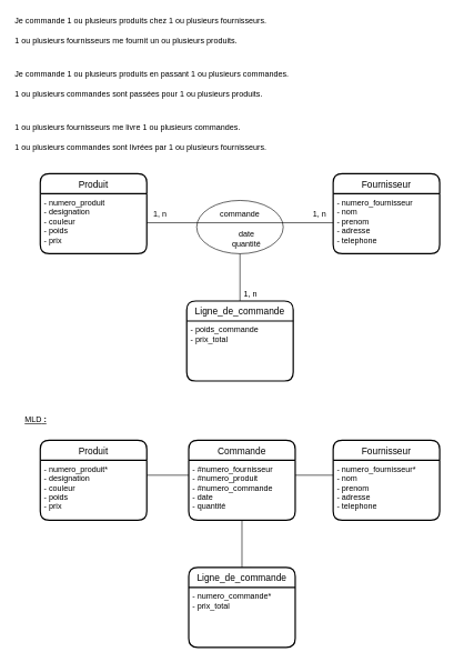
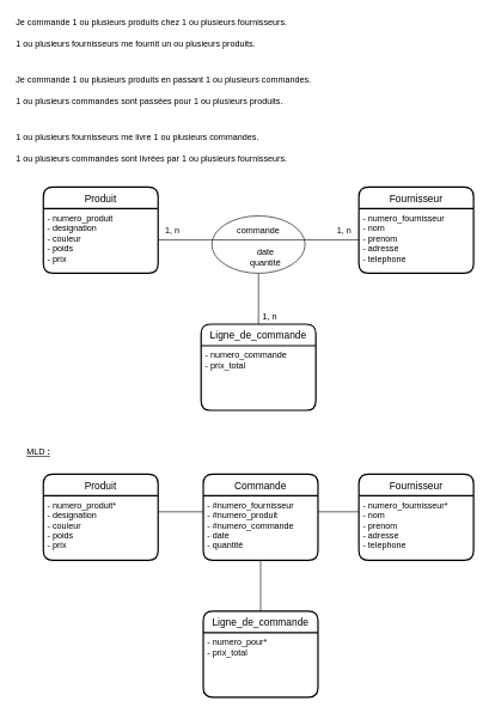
- <mxCell id="27" value="- poids_commande&#10;- prix_total&#10;" style="align=left;strokeColor=none;fillColor=none;spacingLeft=4;fontSize=12;verticalAlign=top;resizable=0;rotatable=0;part=1;" vertex="1" parent="26"><mxGeometry y="30" width="160" height="90" as="geometry" /></mxCell>
+ <mxCell id="27" value="- numero_commande&#10;- prix_total&#10;" style="align=left;strokeColor=none;fillColor=none;spacingLeft=4;fontSize=12;verticalAlign=top;resizable=0;rotatable=0;part=1;" vertex="1" parent="26"><mxGeometry y="30" width="160" height="90" as="geometry" /></mxCell>
- <mxCell id="35" value="- numero_commande*&#10;- prix_total&#10;" style="align=left;strokeColor=none;fillColor=none;spacingLeft=4;fontSize=12;verticalAlign=top;resizable=0;rotatable=0;part=1;" vertex="1" parent="34"><mxGeometry y="30" width="160" height="90" as="geometry" /></mxCell>
+ <mxCell id="35" value="- numero_pour*&#10;- prix_total&#10;" style="align=left;strokeColor=none;fillColor=none;spacingLeft=4;fontSize=12;verticalAlign=top;resizable=0;rotatable=0;part=1;" vertex="1" parent="34"><mxGeometry y="30" width="160" height="90" as="geometry" /></mxCell>
